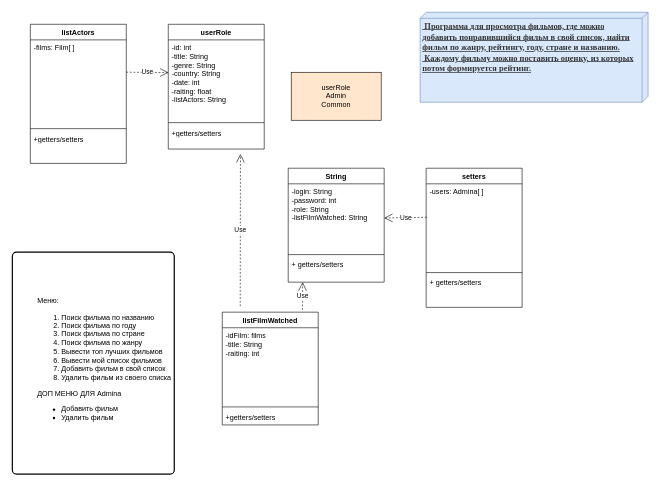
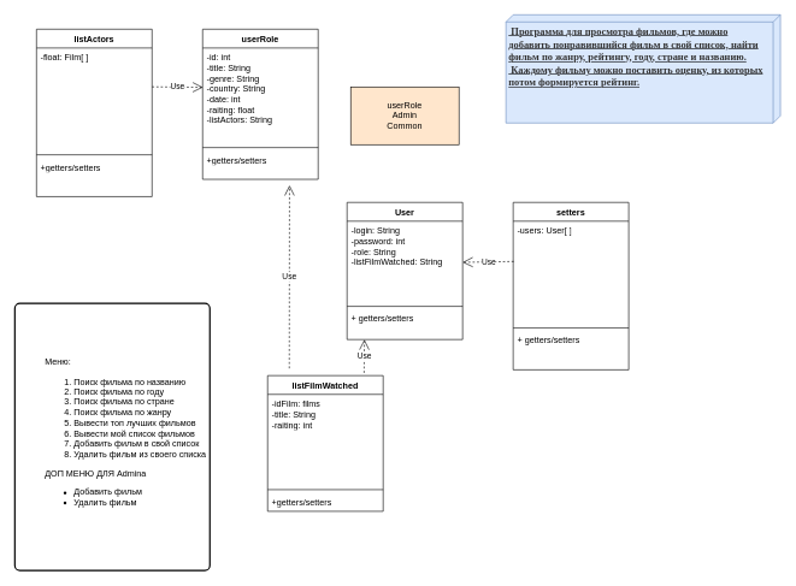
- <mxCell id="16" value="-films: Film[ ]" style="text;strokeColor=none;fillColor=none;align=left;verticalAlign=top;spacingLeft=4;spacingRight=4;overflow=hidden;rotatable=0;points=[[0,0.5],[1,0.5]];portConstraint=eastwest;whiteSpace=wrap;html=1;" parent="15" vertex="1"><mxGeometry y="26" width="160" height="144" as="geometry" /></mxCell>
+ <mxCell id="16" value="-float: Film[ ]" style="text;strokeColor=none;fillColor=none;align=left;verticalAlign=top;spacingLeft=4;spacingRight=4;overflow=hidden;rotatable=0;points=[[0,0.5],[1,0.5]];portConstraint=eastwest;whiteSpace=wrap;html=1;" parent="15" vertex="1"><mxGeometry y="26" width="160" height="144" as="geometry" /></mxCell>
- <mxCell id="2" value="String" style="swimlane;fontStyle=1;align=center;verticalAlign=top;childLayout=stackLayout;horizontal=1;startSize=26;horizontalStack=0;resizeParent=1;resizeParentMax=0;resizeLast=0;collapsible=1;marginBottom=0;whiteSpace=wrap;html=1;" parent="1" vertex="1"><mxGeometry x="480" y="280" width="160" height="190" as="geometry" /></mxCell>
+ <mxCell id="2" value="User" style="swimlane;fontStyle=1;align=center;verticalAlign=top;childLayout=stackLayout;horizontal=1;startSize=26;horizontalStack=0;resizeParent=1;resizeParentMax=0;resizeLast=0;collapsible=1;marginBottom=0;whiteSpace=wrap;html=1;" parent="1" vertex="1"><mxGeometry x="480" y="280" width="160" height="190" as="geometry" /></mxCell>
- <mxCell id="7" value="-users: Admina[ ]" style="text;strokeColor=none;fillColor=none;align=left;verticalAlign=top;spacingLeft=4;spacingRight=4;overflow=hidden;rotatable=0;points=[[0,0.5],[1,0.5]];portConstraint=eastwest;whiteSpace=wrap;html=1;" parent="6" vertex="1"><mxGeometry y="26" width="160" height="144" as="geometry" /></mxCell>
+ <mxCell id="7" value="-users: User[ ]" style="text;strokeColor=none;fillColor=none;align=left;verticalAlign=top;spacingLeft=4;spacingRight=4;overflow=hidden;rotatable=0;points=[[0,0.5],[1,0.5]];portConstraint=eastwest;whiteSpace=wrap;html=1;" parent="6" vertex="1"><mxGeometry y="26" width="160" height="144" as="geometry" /></mxCell>
